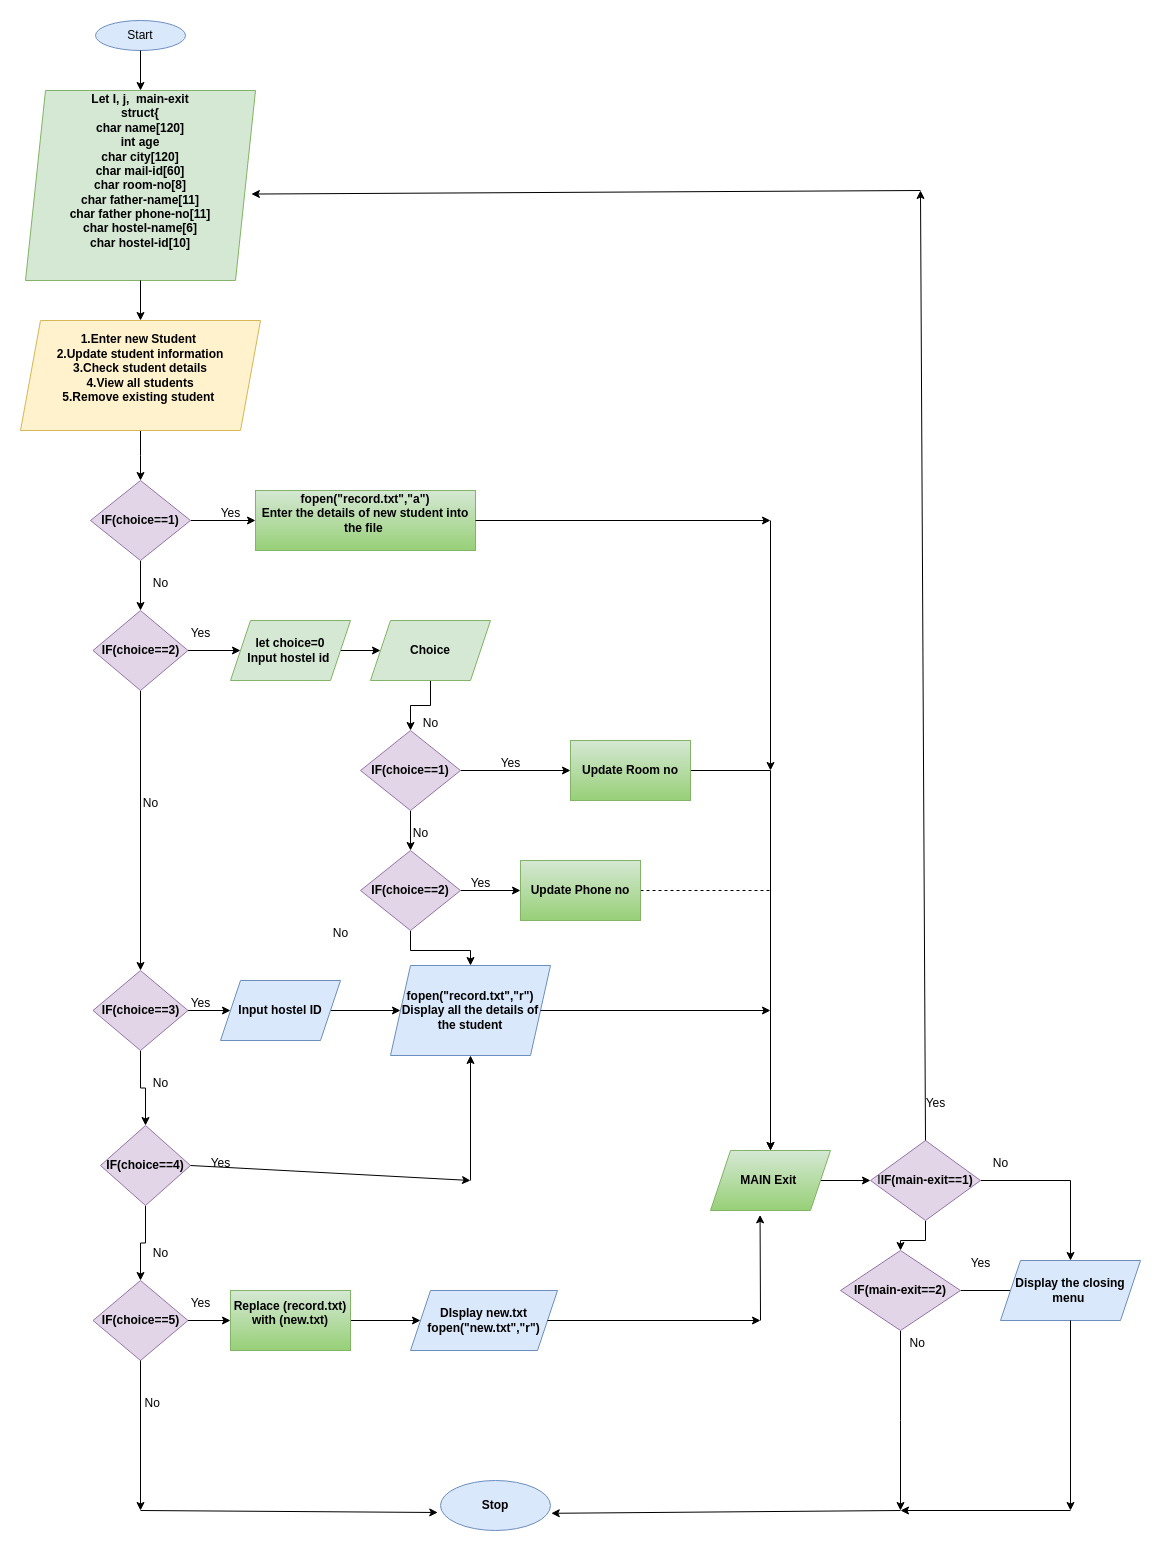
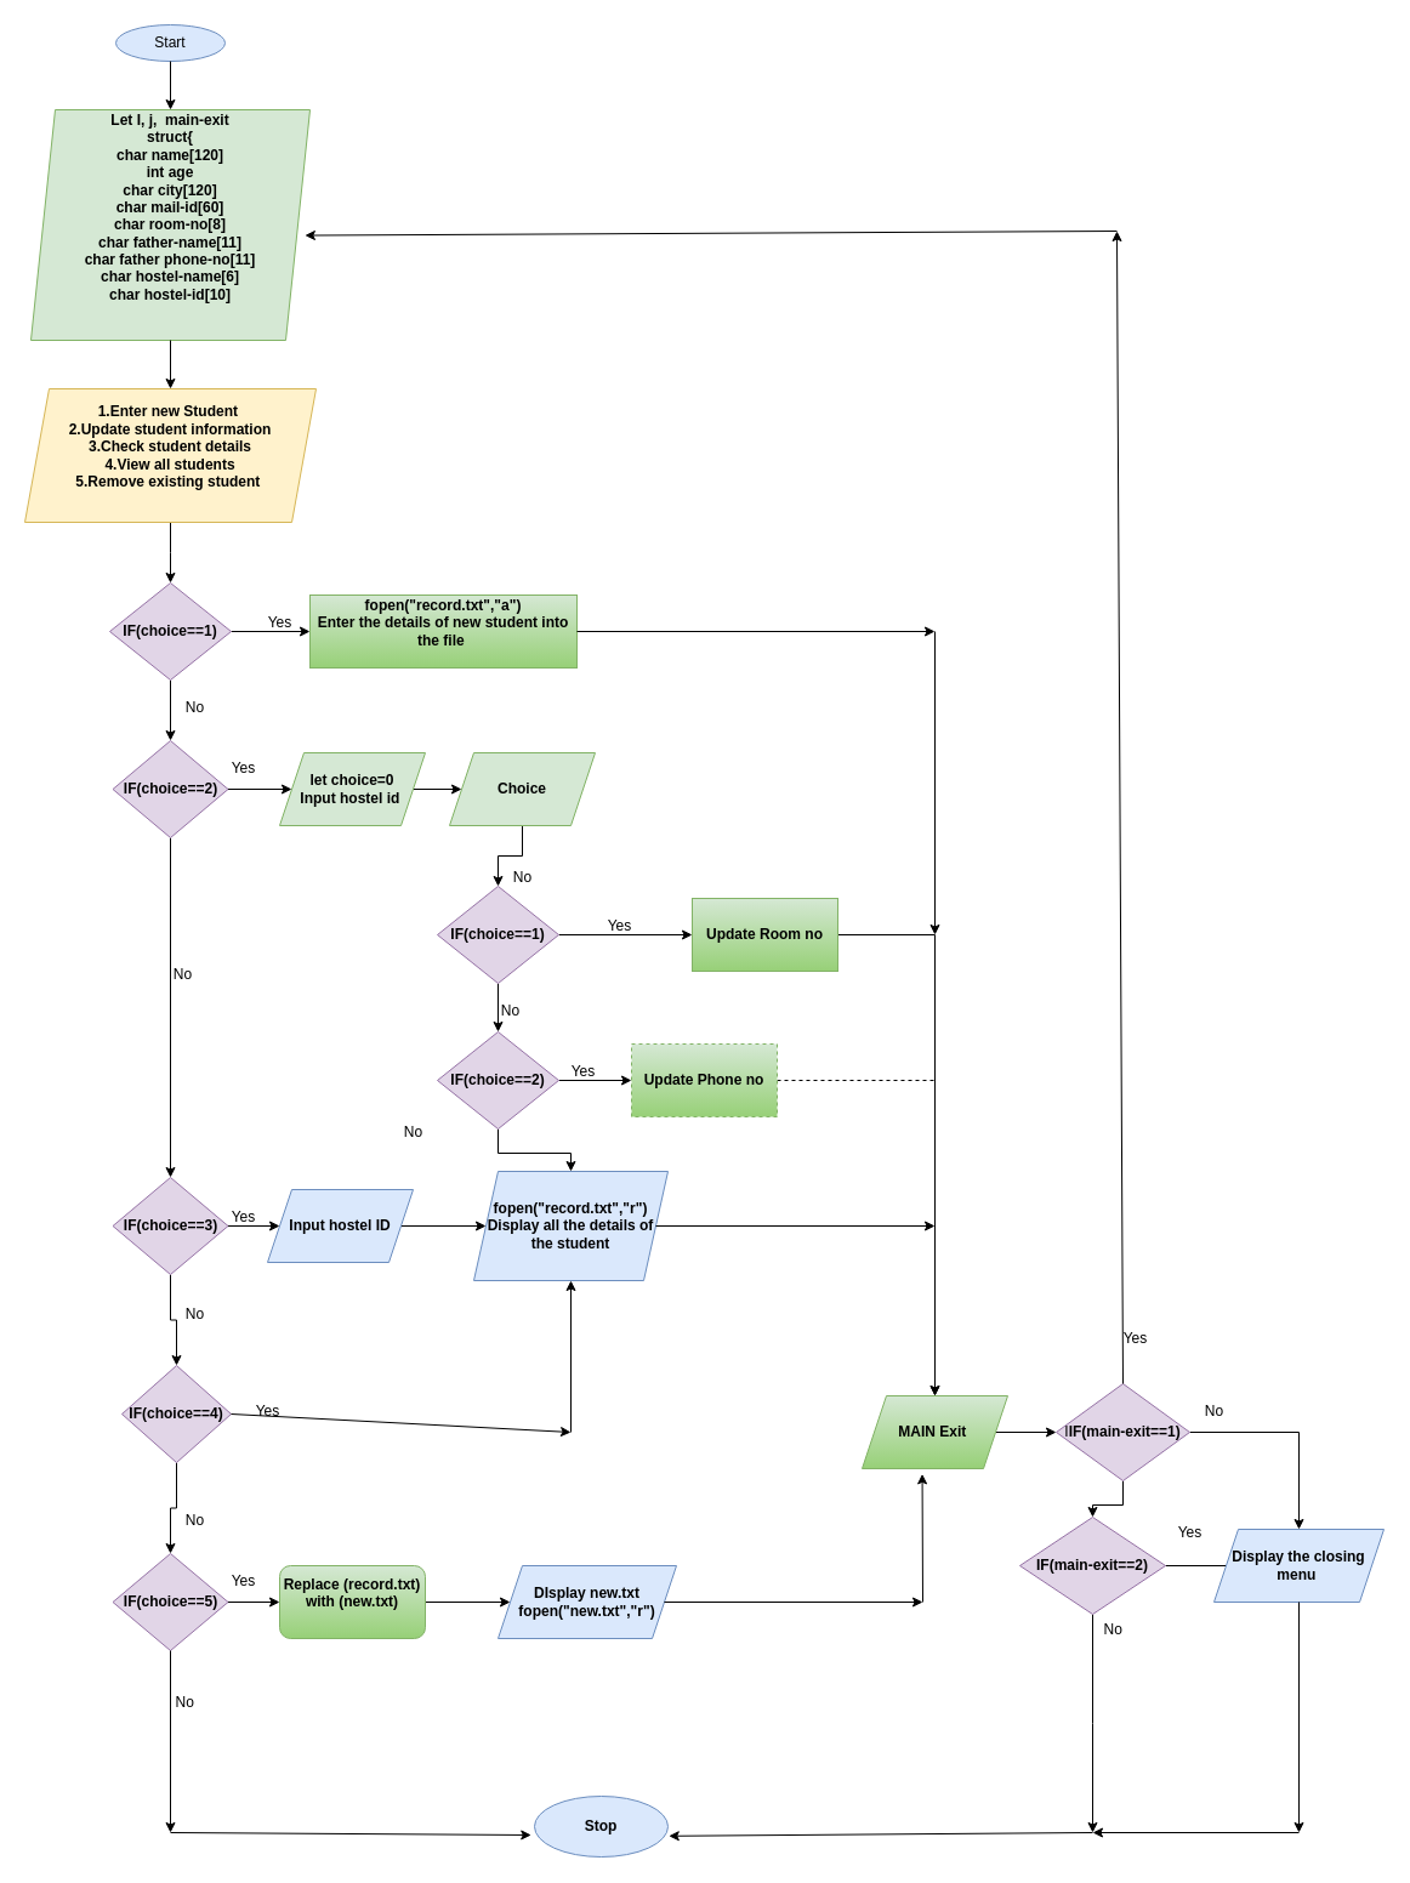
- <mxCell id="30" value="&lt;b&gt;Update Phone no&lt;/b&gt;" style="rounded=0;whiteSpace=wrap;html=1;fillColor=#d5e8d4;gradientColor=#97d077;strokeColor=#82b366;" parent="1" vertex="1"><mxGeometry x="520" y="860" width="120" height="60" as="geometry" /></mxCell>
+ <mxCell id="30" value="&lt;b&gt;Update Phone no&lt;/b&gt;" style="rounded=0;whiteSpace=wrap;html=1;fillColor=#d5e8d4;gradientColor=#97d077;strokeColor=#82b366;dashed=1;" parent="1" vertex="1"><mxGeometry x="520" y="860" width="120" height="60" as="geometry" /></mxCell>
- <mxCell id="47" value="&lt;b&gt;Replace (record.txt) with (new.txt)&lt;br&gt;&lt;br&gt;&lt;/b&gt;" style="rounded=0;whiteSpace=wrap;html=1;fillColor=#d5e8d4;gradientColor=#97d077;strokeColor=#82b366;" parent="1" vertex="1"><mxGeometry x="230" y="1290" width="120" height="60" as="geometry" /></mxCell>
+ <mxCell id="47" value="&lt;b&gt;Replace (record.txt) with (new.txt)&lt;br&gt;&lt;br&gt;&lt;/b&gt;" style="whiteSpace=wrap;html=1;fillColor=#d5e8d4;gradientColor=#97d077;strokeColor=#82b366;rounded=1;" parent="1" vertex="1"><mxGeometry x="230" y="1290" width="120" height="60" as="geometry" /></mxCell>
